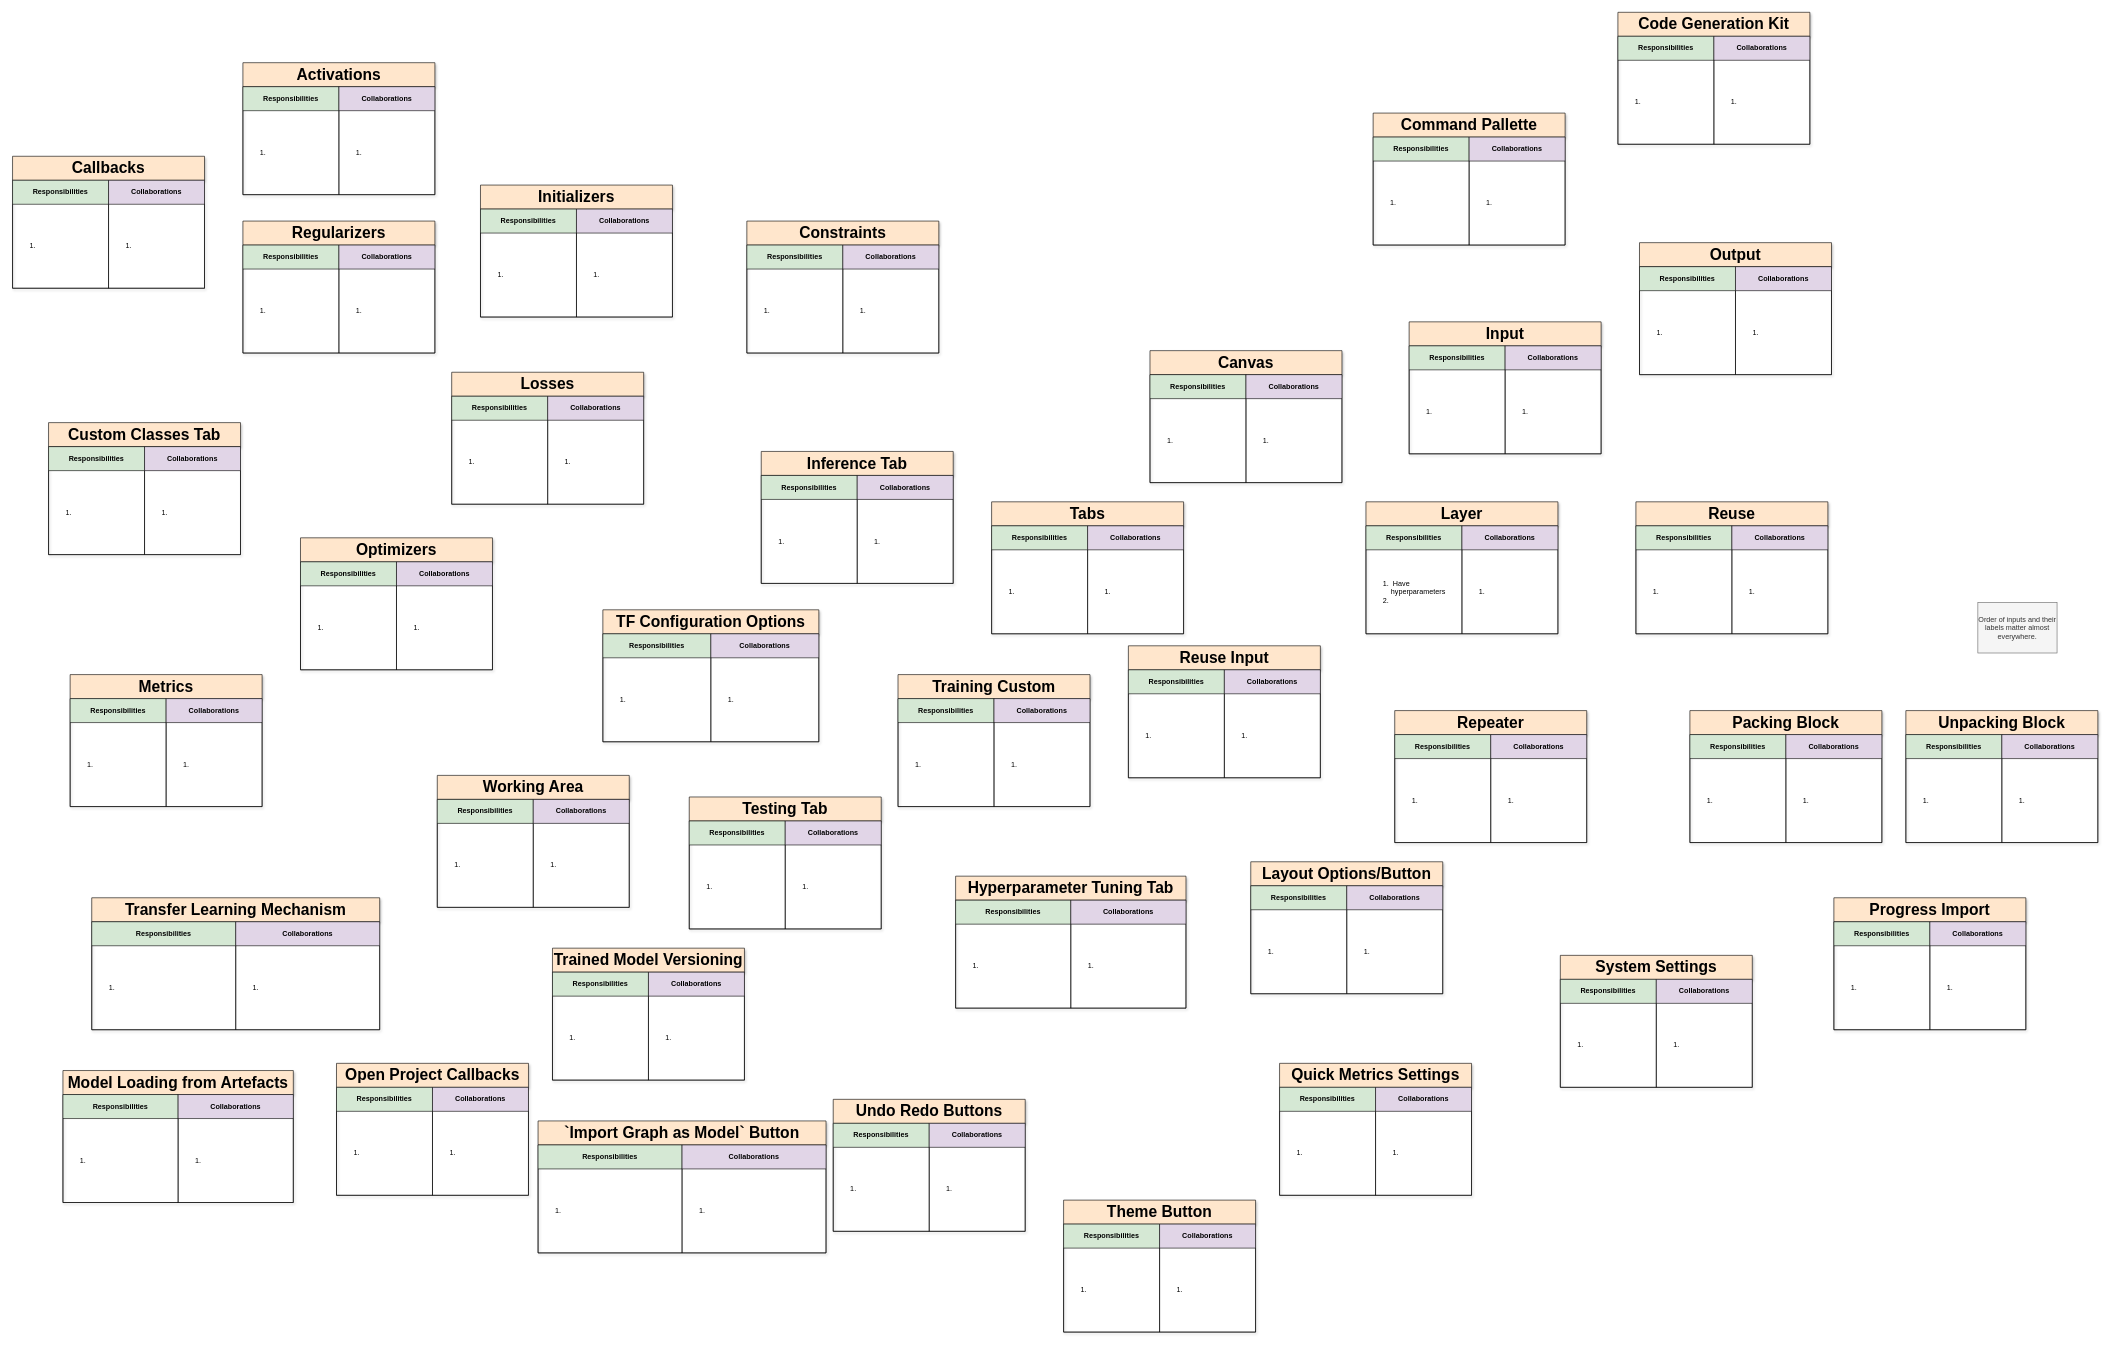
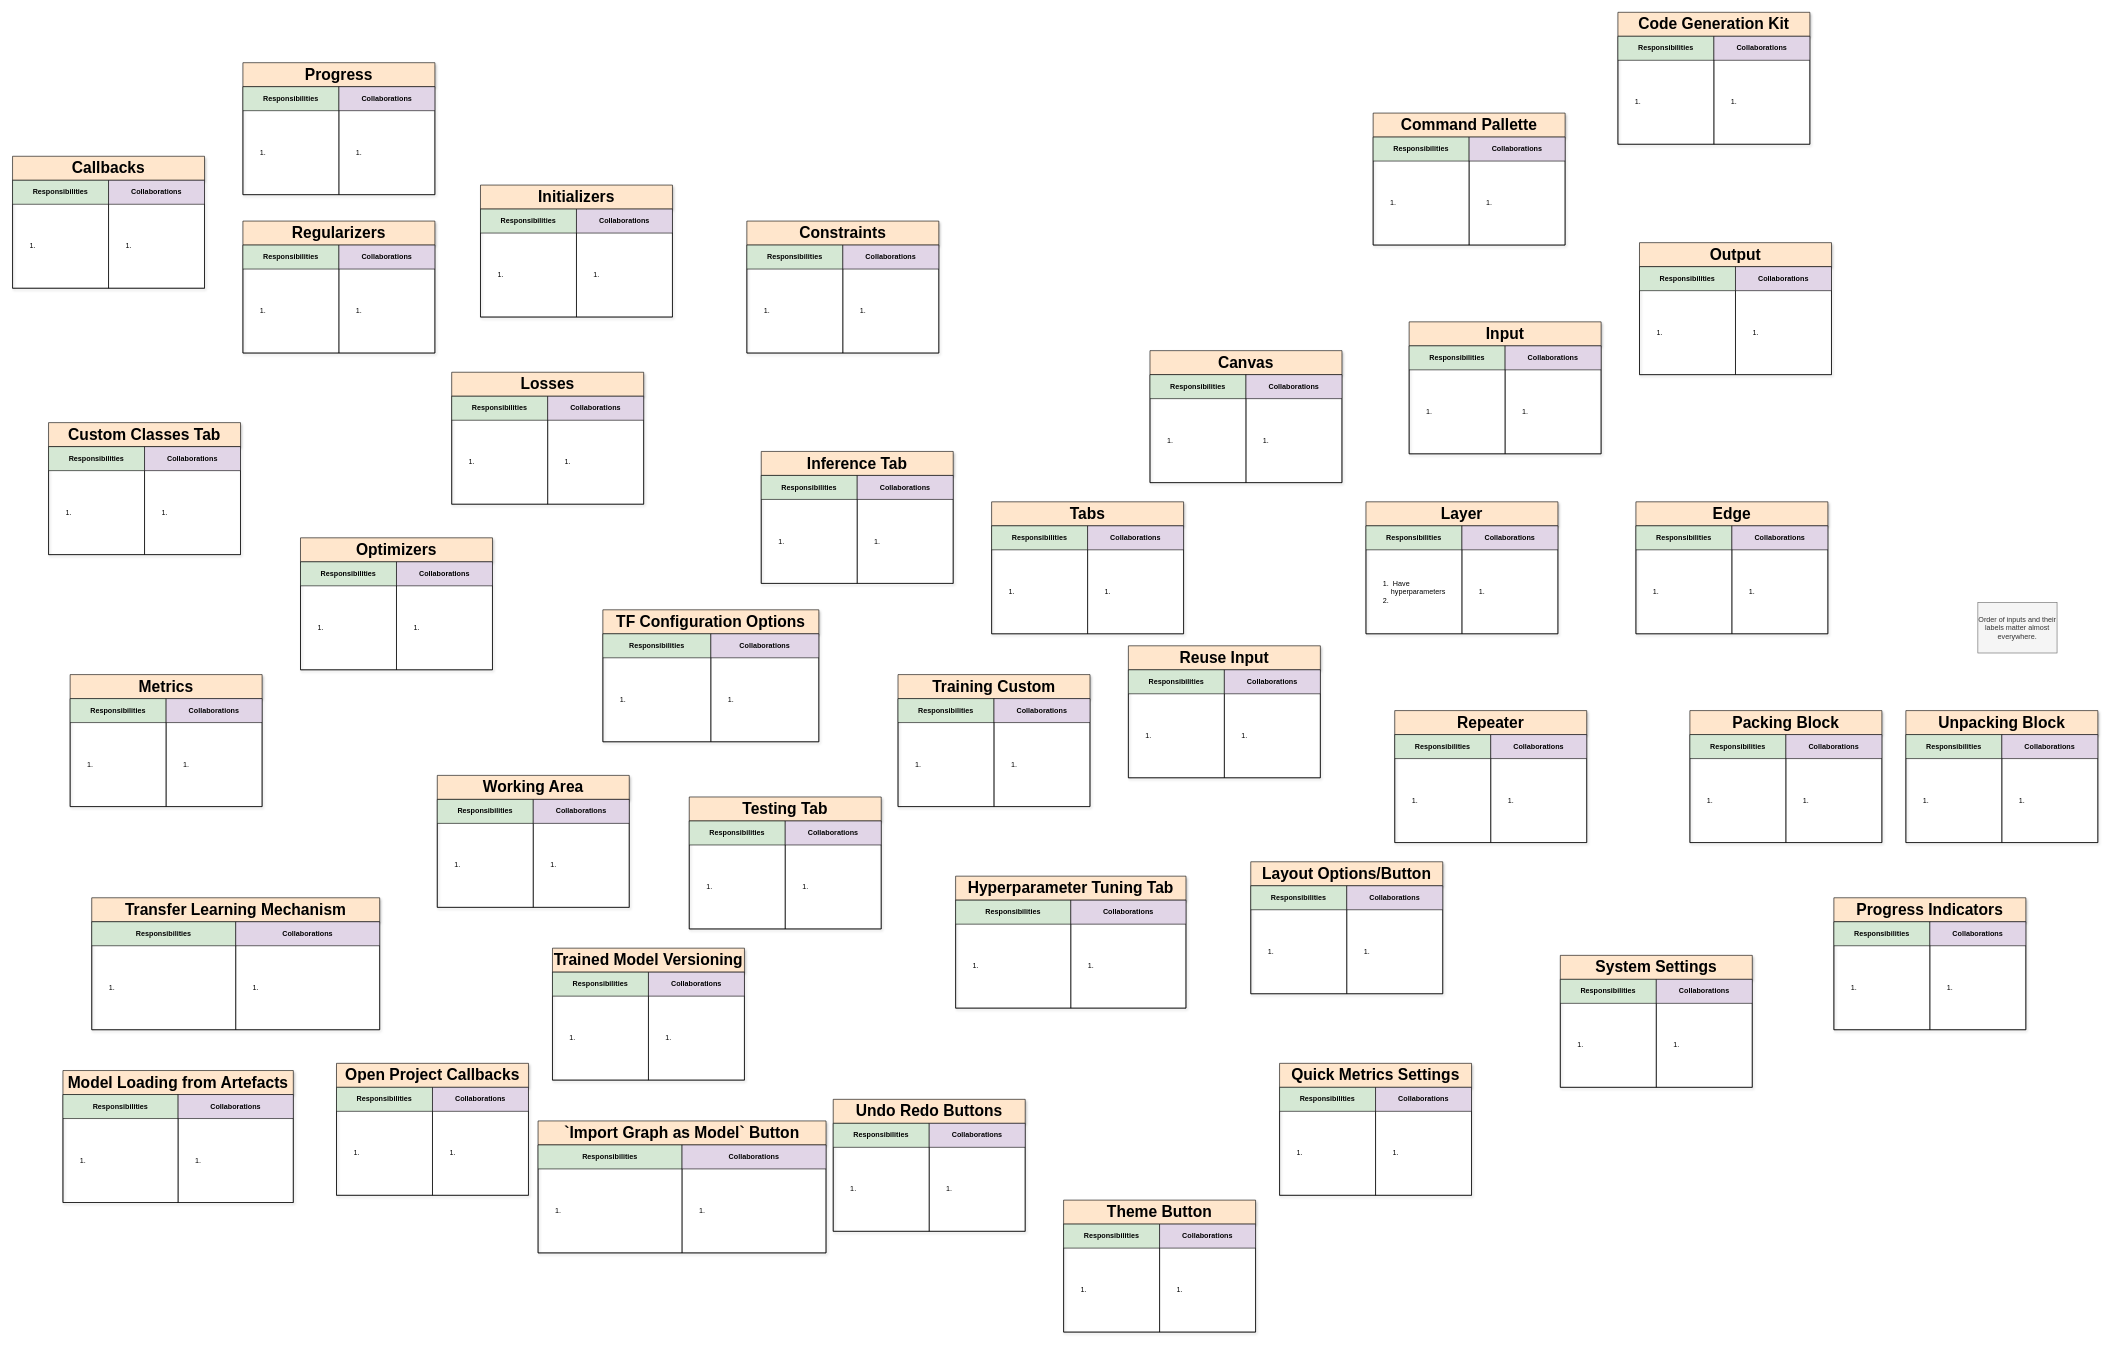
- <mxCell id="52" value="&lt;font style=&quot;font-size: 26px;&quot;&gt;Activations&lt;/font&gt;" style="swimlane;whiteSpace=wrap;html=1;startSize=40;fillColor=#ffe6cc;strokeColor=default;rounded=0;shadow=1;glass=0;" vertex="1" parent="1"><mxGeometry x="404" y="104" width="320" height="220" as="geometry"><mxRectangle x="280" y="200" width="140" height="30" as="alternateBounds" /></mxGeometry></mxCell>
+ <mxCell id="52" value="&lt;font style=&quot;font-size: 26px;&quot;&gt;Progress&lt;/font&gt;" style="swimlane;whiteSpace=wrap;html=1;startSize=40;fillColor=#ffe6cc;strokeColor=default;rounded=0;shadow=1;glass=0;" vertex="1" parent="1"><mxGeometry x="404" y="104" width="320" height="220" as="geometry"><mxRectangle x="280" y="200" width="140" height="30" as="alternateBounds" /></mxGeometry></mxCell>
- <mxCell id="7" value="&lt;font style=&quot;font-size: 26px;&quot;&gt;Reuse&lt;/font&gt;" style="swimlane;whiteSpace=wrap;html=1;startSize=40;fillColor=#ffe6cc;strokeColor=default;rounded=0;shadow=1;glass=0;" parent="1" vertex="1"><mxGeometry x="2726" y="836" width="320" height="220" as="geometry"><mxRectangle x="280" y="200" width="140" height="30" as="alternateBounds" /></mxGeometry></mxCell>
+ <mxCell id="7" value="&lt;font style=&quot;font-size: 26px;&quot;&gt;Edge&lt;/font&gt;" style="swimlane;whiteSpace=wrap;html=1;startSize=40;fillColor=#ffe6cc;strokeColor=default;rounded=0;shadow=1;glass=0;" parent="1" vertex="1"><mxGeometry x="2726" y="836" width="320" height="220" as="geometry"><mxRectangle x="280" y="200" width="140" height="30" as="alternateBounds" /></mxGeometry></mxCell>
- <mxCell id="133" value="&lt;font style=&quot;font-size: 26px;&quot;&gt;Progress Import&lt;/font&gt;" style="swimlane;whiteSpace=wrap;html=1;startSize=40;fillColor=#ffe6cc;strokeColor=default;rounded=0;shadow=1;glass=0;" vertex="1" parent="1"><mxGeometry x="3056" y="1496" width="320" height="220" as="geometry"><mxRectangle x="280" y="200" width="140" height="30" as="alternateBounds" /></mxGeometry></mxCell>
+ <mxCell id="133" value="&lt;font style=&quot;font-size: 26px;&quot;&gt;Progress Indicators&lt;/font&gt;" style="swimlane;whiteSpace=wrap;html=1;startSize=40;fillColor=#ffe6cc;strokeColor=default;rounded=0;shadow=1;glass=0;" vertex="1" parent="1"><mxGeometry x="3056" y="1496" width="320" height="220" as="geometry"><mxRectangle x="280" y="200" width="140" height="30" as="alternateBounds" /></mxGeometry></mxCell>
